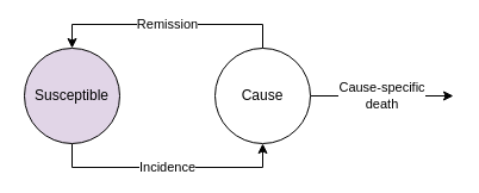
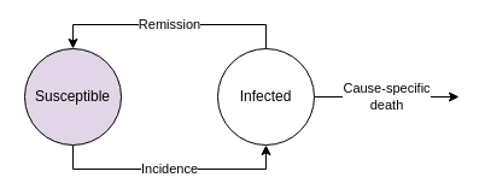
- <mxCell id="6" value="Cause" style="ellipse;whiteSpace=wrap;html=1;aspect=fixed;" vertex="1" parent="1"><mxGeometry x="180" y="40" width="80" height="80" as="geometry" /></mxCell>
+ <mxCell id="6" value="Infected" style="ellipse;whiteSpace=wrap;html=1;aspect=fixed;" vertex="1" parent="1"><mxGeometry x="180" y="40" width="80" height="80" as="geometry" /></mxCell>
